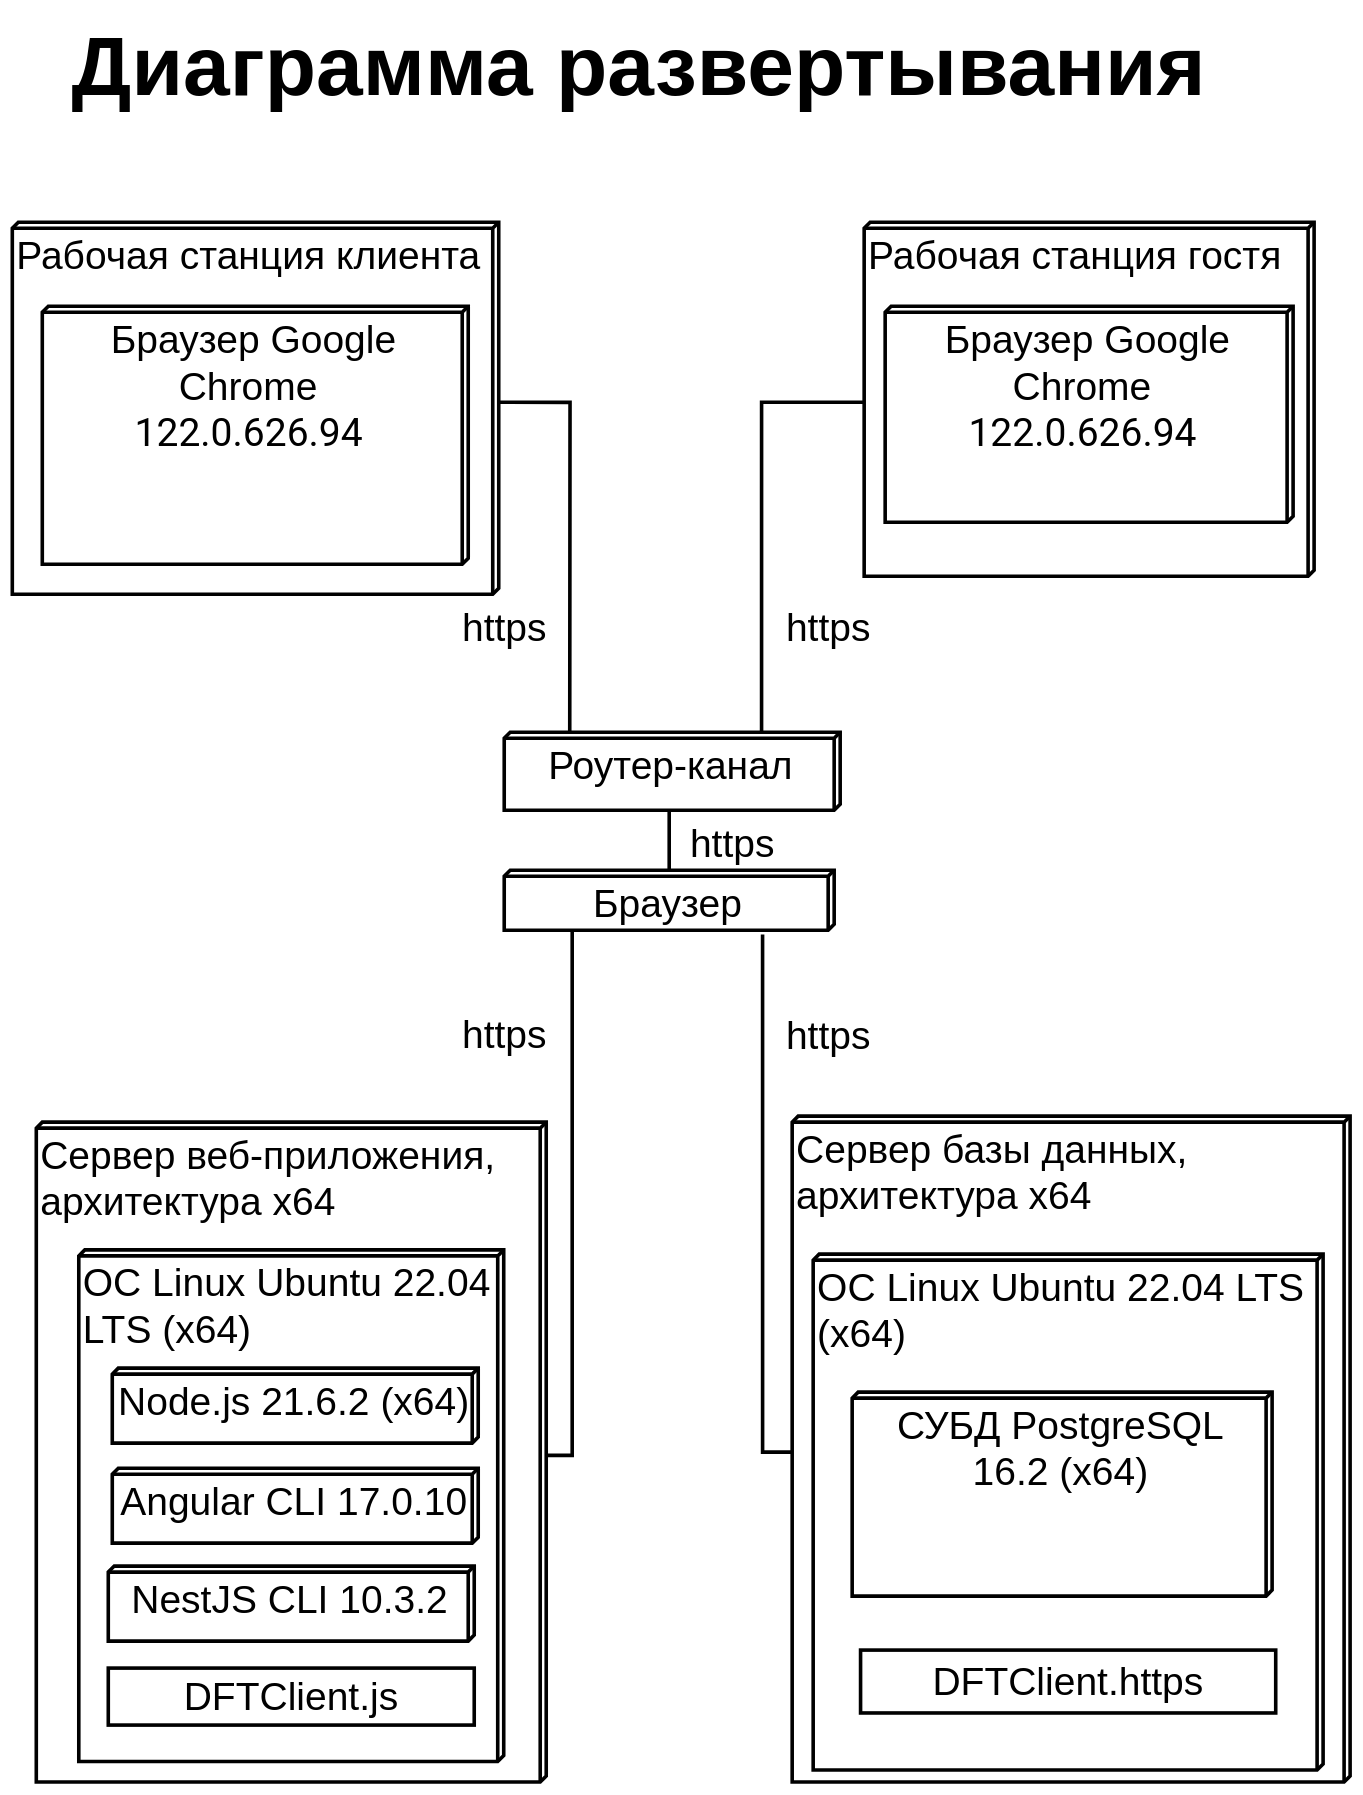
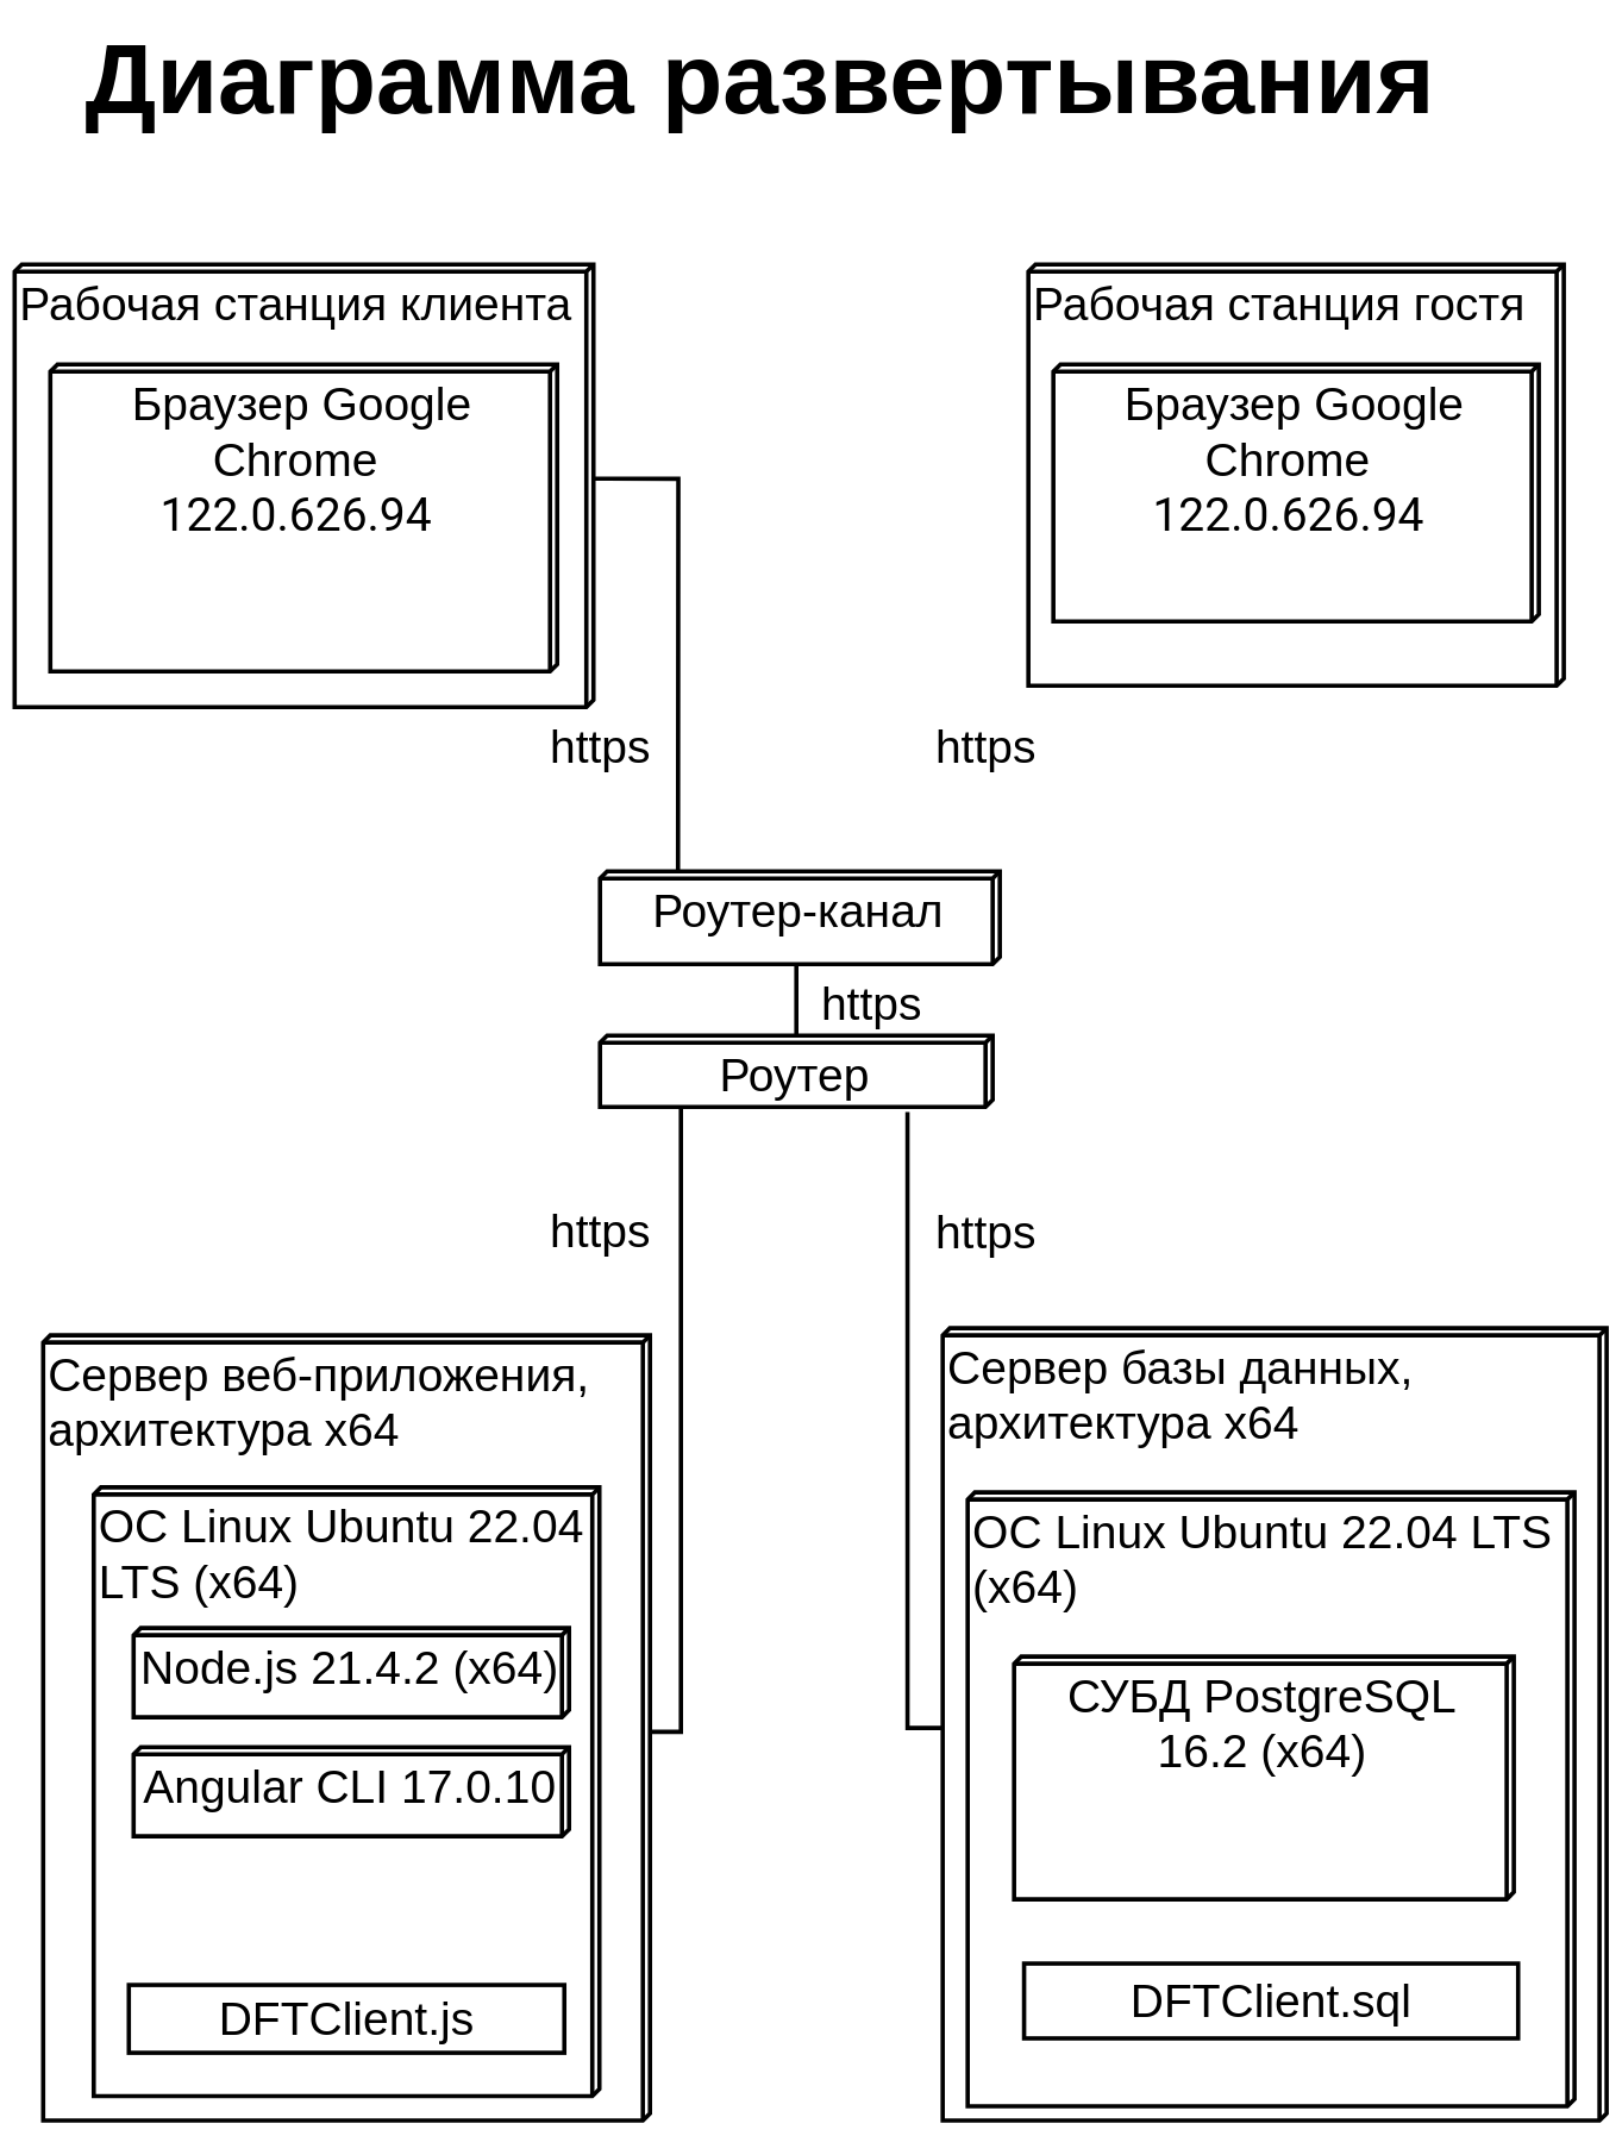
- <mxCell id="20" style="edgeStyle=orthogonalEdgeStyle;rounded=0;orthogonalLoop=1;jettySize=auto;html=1;exitX=0;exitY=0;exitDx=300;exitDy=750;exitPerimeter=0;entryX=0.011;entryY=0.234;entryDx=0;entryDy=0;entryPerimeter=0;endArrow=none;endFill=0;strokeWidth=6;" parent="1" source="5" target="19" edge="1"><mxGeometry relative="1" as="geometry"><mxPoint x="959" y="1230" as="targetPoint" /><mxPoint x="841" y="685" as="sourcePoint" /></mxGeometry></mxCell>
- <mxCell id="7" value="Браузер" style="verticalAlign=top;align=center;shape=cube;size=10;direction=south;html=1;boundedLbl=1;spacingLeft=5;whiteSpace=wrap;fontSize=65;strokeWidth=6;" parent="1" vertex="1"><mxGeometry x="840" y="1450" width="550" height="100" as="geometry" /></mxCell>
+ <mxCell id="7" value="Роутер" style="verticalAlign=top;align=center;shape=cube;size=10;direction=south;html=1;boundedLbl=1;spacingLeft=5;whiteSpace=wrap;fontSize=65;strokeWidth=6;" parent="1" vertex="1"><mxGeometry x="840" y="1450" width="550" height="100" as="geometry" /></mxCell>
- <mxCell id="10" value="&lt;font style=&quot;font-size: 65px;&quot;&gt;Node.js 21.6.2 (x64)&lt;/font&gt;" style="verticalAlign=top;align=center;shape=cube;size=10;direction=south;html=1;boundedLbl=1;spacingLeft=5;whiteSpace=wrap;strokeWidth=6;" parent="9" vertex="1"><mxGeometry x="55.82" y="197.08" width="610" height="125" as="geometry" /></mxCell>
+ <mxCell id="10" value="&lt;font style=&quot;font-size: 65px;&quot;&gt;Node.js 21.4.2 (x64)&lt;/font&gt;" style="verticalAlign=top;align=center;shape=cube;size=10;direction=south;html=1;boundedLbl=1;spacingLeft=5;whiteSpace=wrap;strokeWidth=6;" parent="9" vertex="1"><mxGeometry x="55.82" y="197.08" width="610" height="125" as="geometry" /></mxCell>
- <mxCell id="12" value="&lt;font style=&quot;font-size: 65px;&quot;&gt;NestJS CLI 10.3.2&lt;/font&gt;" style="verticalAlign=top;align=center;shape=cube;size=10;direction=south;html=1;boundedLbl=1;spacingLeft=5;whiteSpace=wrap;strokeWidth=6;" parent="9" vertex="1"><mxGeometry x="49.165" y="527.082" width="610" height="125" as="geometry" /></mxCell>
- <mxCell id="17" value="&lt;font style=&quot;font-size: 65px;&quot;&gt;DFTClient.https&lt;/font&gt;" style="fontStyle=0;html=1;whiteSpace=wrap;strokeWidth=6;" parent="15" vertex="1"><mxGeometry x="78.989" y="659.997" width="692.016" height="104.824" as="geometry" /></mxCell>
+ <mxCell id="17" value="&lt;font style=&quot;font-size: 65px;&quot;&gt;DFTClient.sql&lt;/font&gt;" style="fontStyle=0;html=1;whiteSpace=wrap;strokeWidth=6;" parent="15" vertex="1"><mxGeometry x="78.989" y="659.997" width="692.016" height="104.824" as="geometry" /></mxCell>
